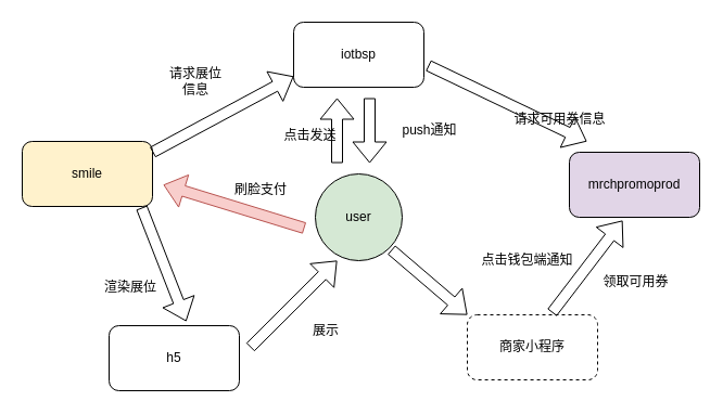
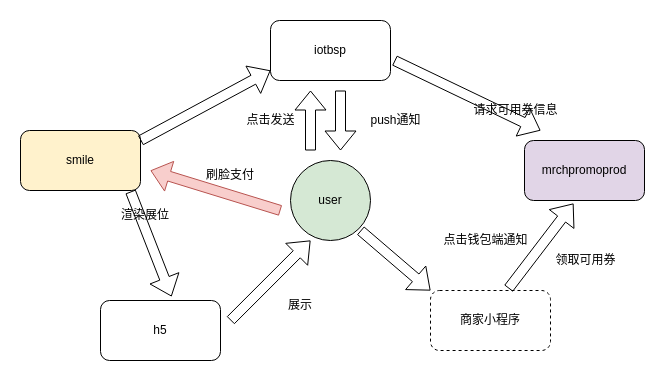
- <mxCell id="10" value="请求展位信息" style="text;html=1;strokeColor=none;fillColor=none;align=center;verticalAlign=middle;whiteSpace=wrap;rounded=0;" parent="1" vertex="1"><mxGeometry x="150" y="60" width="60" height="30" as="geometry" /></mxCell>
- <mxCell id="17" value="点击发送" style="text;html=1;align=center;verticalAlign=middle;resizable=0;points=[];autosize=1;strokeColor=none;fillColor=none;" parent="1" vertex="1"><mxGeometry x="255" y="115" width="60" height="20" as="geometry" /></mxCell>
+ <mxCell id="17" value="点击发送" style="text;html=1;align=center;verticalAlign=middle;resizable=0;points=[];autosize=1;strokeColor=none;fillColor=none;" parent="1" vertex="1"><mxGeometry x="240" y="110" width="60" height="20" as="geometry" /></mxCell>
- <mxCell id="8" value="刷脸支付" style="text;html=1;strokeColor=none;fillColor=none;align=center;verticalAlign=middle;whiteSpace=wrap;rounded=0;" parent="1" vertex="1"><mxGeometry x="210" y="160" width="60" height="30" as="geometry" /></mxCell>
+ <mxCell id="8" value="刷脸支付" style="text;html=1;strokeColor=none;fillColor=none;align=center;verticalAlign=middle;whiteSpace=wrap;rounded=0;" parent="1" vertex="1"><mxGeometry x="200" y="160" width="60" height="30" as="geometry" /></mxCell>
- <mxCell id="12" value="渲染展位" style="text;html=1;strokeColor=none;fillColor=none;align=center;verticalAlign=middle;whiteSpace=wrap;rounded=0;" parent="1" vertex="1"><mxGeometry x="90" y="250" width="60" height="30" as="geometry" /></mxCell>
+ <mxCell id="12" value="渲染展位" style="text;html=1;strokeColor=none;fillColor=none;align=center;verticalAlign=middle;whiteSpace=wrap;rounded=0;" parent="1" vertex="1"><mxGeometry x="115" y="200" width="60" height="30" as="geometry" /></mxCell>
